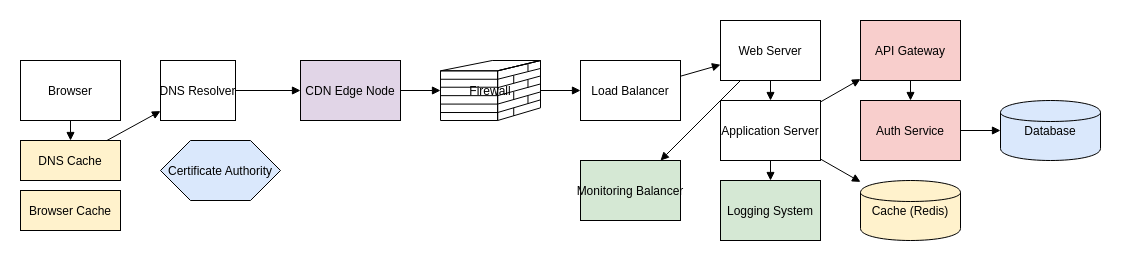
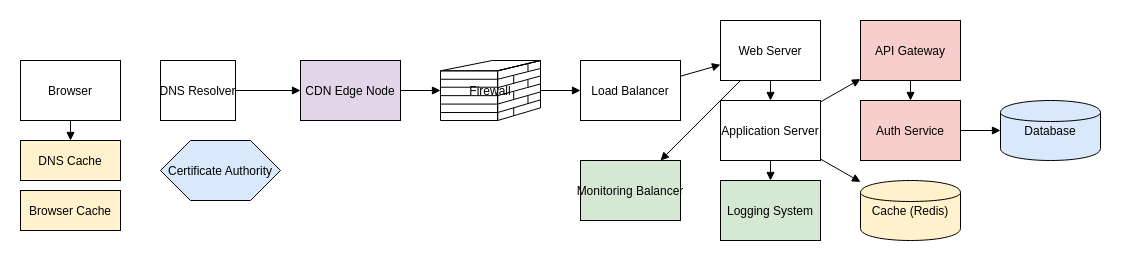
- <mxCell id="19" style="endArrow=block;" edge="1" parent="1" source="3" target="5"><mxGeometry relative="1" as="geometry" /></mxCell>
